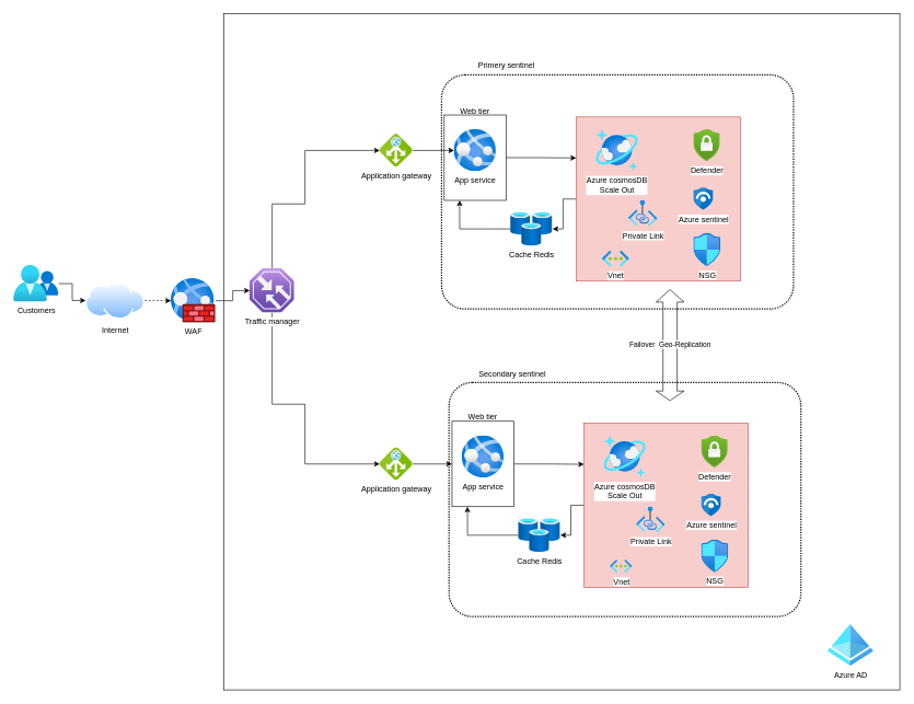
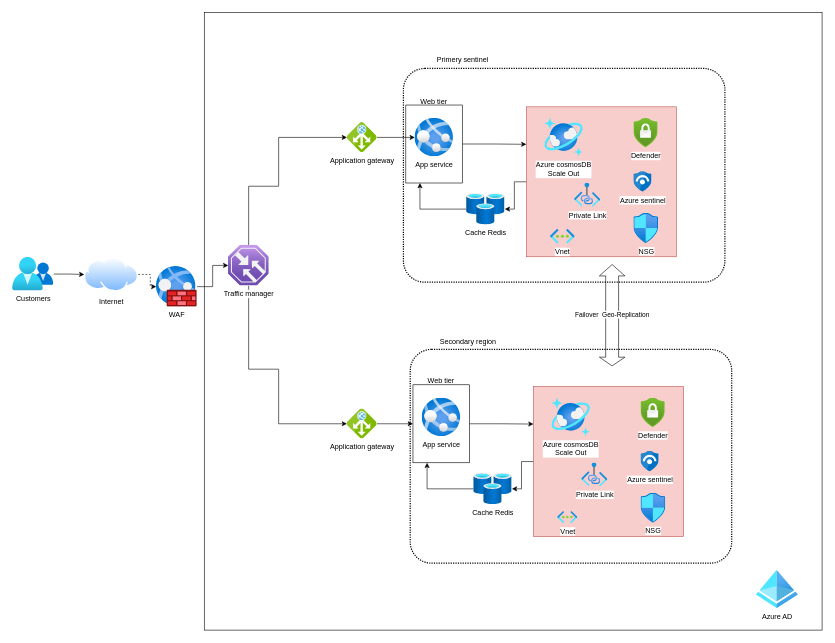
- <mxCell id="19" value="Customers" style="image;aspect=fixed;html=1;points=[];align=center;fontSize=12;image=img/lib/azure2/management_governance/My_Customers.svg;" parent="1" vertex="1"><mxGeometry x="20" y="403.35" width="69" height="56.0" as="geometry" /></mxCell>
+ <mxCell id="19" value="Customers" style="image;aspect=fixed;html=1;points=[];align=center;fontSize=12;image=img/lib/azure2/management_governance/My_Customers.svg;" parent="1" vertex="1"><mxGeometry x="20" y="428.35" width="69" height="56.0" as="geometry" /></mxCell>
- <mxCell id="10" value="Internet" style="image;aspect=fixed;perimeter=ellipsePerimeter;html=1;align=center;shadow=0;dashed=0;spacingTop=3;image=img/lib/active_directory/internet_cloud.svg;" parent="1" vertex="1"><mxGeometry x="130" y="428.65" width="90" height="56.7" as="geometry" /></mxCell>
+ <mxCell id="10" value="Internet" style="image;aspect=fixed;perimeter=ellipsePerimeter;html=1;align=center;shadow=0;dashed=0;spacingTop=3;image=img/lib/active_directory/internet_cloud.svg;" parent="1" vertex="1"><mxGeometry x="140" y="428.65" width="90" height="56.7" as="geometry" /></mxCell>
- <mxCell id="27" value="WAF" style="image;aspect=fixed;html=1;points=[];align=center;fontSize=12;image=img/lib/azure2/networking/Web_Application_Firewall_Policies_WAF.svg;" parent="1" vertex="1"><mxGeometry y="423.35" width="68" height="68" as="geometry" x="260" /></mxCell>
+ <mxCell id="27" value="WAF" style="image;aspect=fixed;html=1;points=[];align=center;fontSize=12;image=img/lib/azure2/networking/Web_Application_Firewall_Policies_WAF.svg;" parent="1" vertex="1"><mxGeometry x="260" y="443.35" width="68" height="68" as="geometry" /></mxCell>
- <mxCell id="22" value="Secondary sentinel" style="text;strokeColor=none;align=center;fillColor=none;html=1;verticalAlign=middle;whiteSpace=wrap;rounded=0;" parent="1" vertex="1"><mxGeometry x="706.75" y="550" width="146.18" height="40" as="geometry" /></mxCell>
+ <mxCell id="22" value="Secondary region" style="text;strokeColor=none;align=center;fillColor=none;html=1;verticalAlign=middle;whiteSpace=wrap;rounded=0;" parent="1" vertex="1"><mxGeometry x="706.75" y="550" width="146.18" height="40" as="geometry" /></mxCell>
